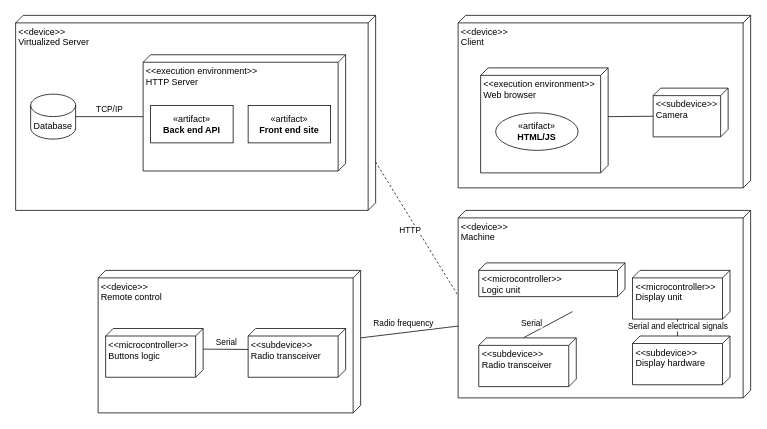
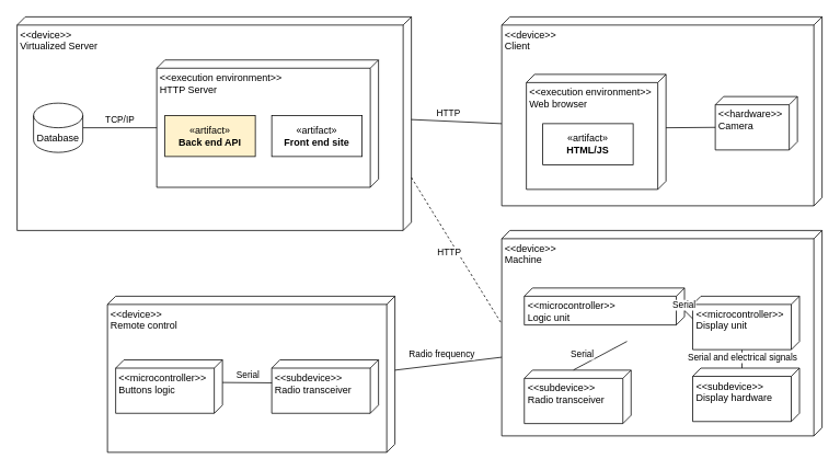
+ <mxCell id="9" style="rounded=0;orthogonalLoop=1;jettySize=auto;html=1;exitX=0;exitY=0;exitDx=125;exitDy=0;exitPerimeter=0;endArrow=none;endFill=0;entryX=0;entryY=0;entryDx=130;entryDy=390;entryPerimeter=0;" edge="1" parent="1" source="2" target="11"><mxGeometry relative="1" as="geometry"><mxPoint x="590" y="60" as="sourcePoint" /><mxPoint x="720" y="120" as="targetPoint" /></mxGeometry></mxCell>
+ <mxCell id="10" value="HTTP" style="edgeLabel;html=1;align=center;verticalAlign=middle;resizable=0;points=[];" vertex="1" connectable="0" parent="9"><mxGeometry x="0.128" y="1" relative="1" as="geometry"><mxPoint x="-17" y="-10" as="offset" /></mxGeometry></mxCell>
- <mxCell id="14" value="&amp;lt;&amp;lt;subdevice&amp;gt;&amp;gt;&lt;br&gt;Camera" style="verticalAlign=top;align=left;spacingTop=8;spacingLeft=2;spacingRight=12;shape=cube;size=10;direction=south;fontStyle=0;html=1;whiteSpace=wrap;" vertex="1" parent="1"><mxGeometry x="870" y="117" width="100" height="65" as="geometry" /></mxCell>
+ <mxCell id="14" value="&amp;lt;&amp;lt;hardware&amp;gt;&amp;gt;&lt;br&gt;Camera" style="verticalAlign=top;align=left;spacingTop=8;spacingLeft=2;spacingRight=12;shape=cube;size=10;direction=south;fontStyle=0;html=1;whiteSpace=wrap;" vertex="1" parent="1"><mxGeometry x="870" y="117" width="100" height="65" as="geometry" /></mxCell>
- <mxCell id="8" value="«artifact»&lt;br&gt;&lt;b&gt;Back end API&lt;/b&gt;" style="html=1;whiteSpace=wrap;" vertex="1" parent="1"><mxGeometry x="200" y="140" width="110" height="50" as="geometry" /></mxCell>
+ <mxCell id="8" value="«artifact»&lt;br&gt;&lt;b&gt;Back end API&lt;/b&gt;" style="html=1;whiteSpace=wrap;fillColor=#fff2cc;" vertex="1" parent="1"><mxGeometry x="200" y="140" width="110" height="50" as="geometry" /></mxCell>
- <mxCell id="13" value="«artifact»&lt;br&gt;&lt;b&gt;HTML/JS&lt;br&gt;&lt;/b&gt;" style="ellipse;html=1;whiteSpace=wrap;" vertex="1" parent="1"><mxGeometry x="660" y="150" width="110" height="50" as="geometry" /></mxCell>
+ <mxCell id="13" value="«artifact»&lt;br&gt;&lt;b&gt;HTML/JS&lt;br&gt;&lt;/b&gt;" style="html=1;whiteSpace=wrap;" vertex="1" parent="1"><mxGeometry x="660" y="150" width="110" height="50" as="geometry" /></mxCell>
+ <mxCell id="21" style="rounded=0;orthogonalLoop=1;jettySize=auto;html=1;exitX=0;exitY=0;exitDx=27.5;exitDy=0;exitPerimeter=0;endArrow=none;endFill=0;entryX=0.423;entryY=0.999;entryDx=0;entryDy=0;entryPerimeter=0;" edge="1" parent="1" source="17" target="20"><mxGeometry relative="1" as="geometry"><mxPoint x="757.5" y="402.5" as="sourcePoint" /><mxPoint x="877.5" y="327.5" as="targetPoint" /></mxGeometry></mxCell>
+ <mxCell id="22" value="Serial" style="edgeLabel;html=1;align=center;verticalAlign=middle;resizable=0;points=[];" vertex="1" connectable="0" parent="21"><mxGeometry x="0.128" y="1" relative="1" as="geometry"><mxPoint x="-7" y="-12" as="offset" /></mxGeometry></mxCell>
